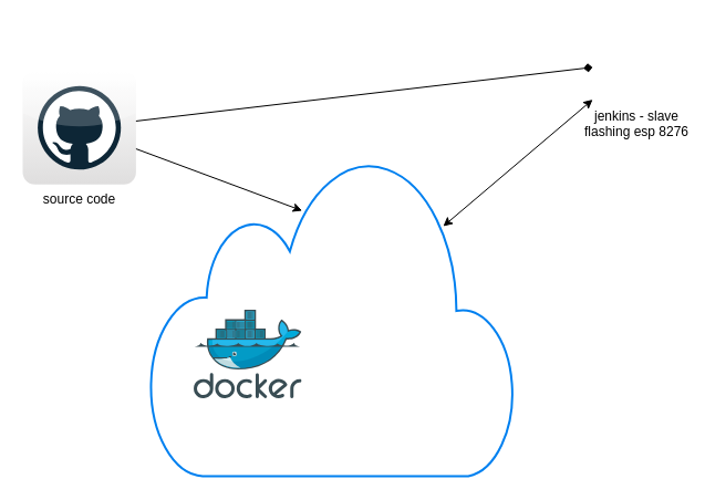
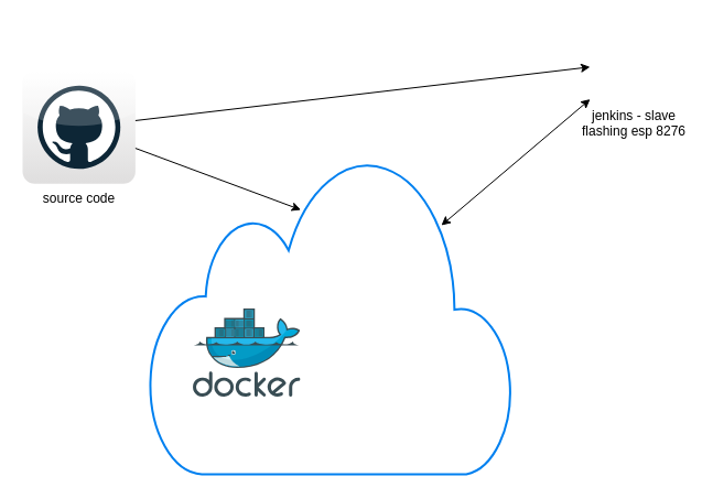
- <mxCell id="8" value="" style="endArrow=diamond;html=1;" edge="1" parent="1" source="2" target="7"><mxGeometry width="50" height="50" relative="1" as="geometry"><mxPoint x="255" y="90" as="sourcePoint" /><mxPoint x="305" y="40" as="targetPoint" /></mxGeometry></mxCell>
+ <mxCell id="8" value="" style="endArrow=classic;html=1;" edge="1" parent="1" source="2" target="7"><mxGeometry width="50" height="50" relative="1" as="geometry"><mxPoint x="255" y="90" as="sourcePoint" /><mxPoint x="305" y="40" as="targetPoint" /></mxGeometry></mxCell>
